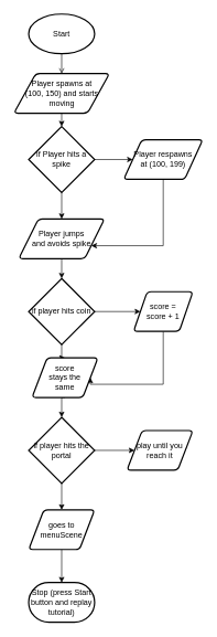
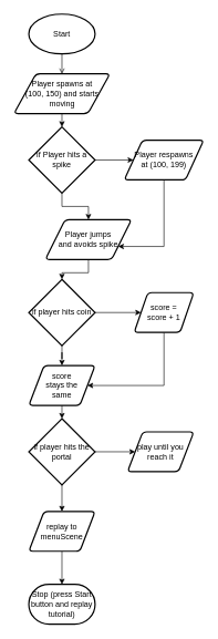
- <mxCell id="17" value="Player jumps&lt;br&gt;and avoids spike" style="shape=parallelogram;html=1;strokeWidth=2;perimeter=parallelogramPerimeter;whiteSpace=wrap;rounded=1;arcSize=12;size=0.23;" vertex="1" parent="1"><mxGeometry x="28" y="330" width="130" height="60" as="geometry" /></mxCell>
+ <mxCell id="17" value="Player jumps&lt;br&gt;and avoids spike" style="shape=parallelogram;html=1;strokeWidth=2;perimeter=parallelogramPerimeter;whiteSpace=wrap;rounded=1;arcSize=12;size=0.23;" vertex="1" parent="1"><mxGeometry x="68" y="330" width="130" height="60" as="geometry" /></mxCell>
- <mxCell id="22" value="score&lt;br&gt;stays the&lt;br&gt;same" style="shape=parallelogram;html=1;strokeWidth=2;perimeter=parallelogramPerimeter;whiteSpace=wrap;rounded=1;arcSize=12;size=0.23;" vertex="1" parent="1"><mxGeometry x="48" y="540" width="100" height="60" as="geometry" /></mxCell>
+ <mxCell id="22" value="score&lt;br&gt;stays the&lt;br&gt;same" style="shape=parallelogram;html=1;strokeWidth=2;perimeter=parallelogramPerimeter;whiteSpace=wrap;rounded=1;arcSize=12;size=0.23;" vertex="1" parent="1"><mxGeometry x="43" y="550" width="100" height="60" as="geometry" /></mxCell>
- <mxCell id="24" value="goes to menuScene" style="shape=parallelogram;html=1;strokeWidth=2;perimeter=parallelogramPerimeter;whiteSpace=wrap;rounded=1;arcSize=12;size=0.23;" vertex="1" parent="1"><mxGeometry x="43" y="770" width="100" height="60" as="geometry" /></mxCell>
+ <mxCell id="24" value="replay to menuScene" style="shape=parallelogram;html=1;strokeWidth=2;perimeter=parallelogramPerimeter;whiteSpace=wrap;rounded=1;arcSize=12;size=0.23;" vertex="1" parent="1"><mxGeometry x="43" y="770" width="100" height="60" as="geometry" /></mxCell>
